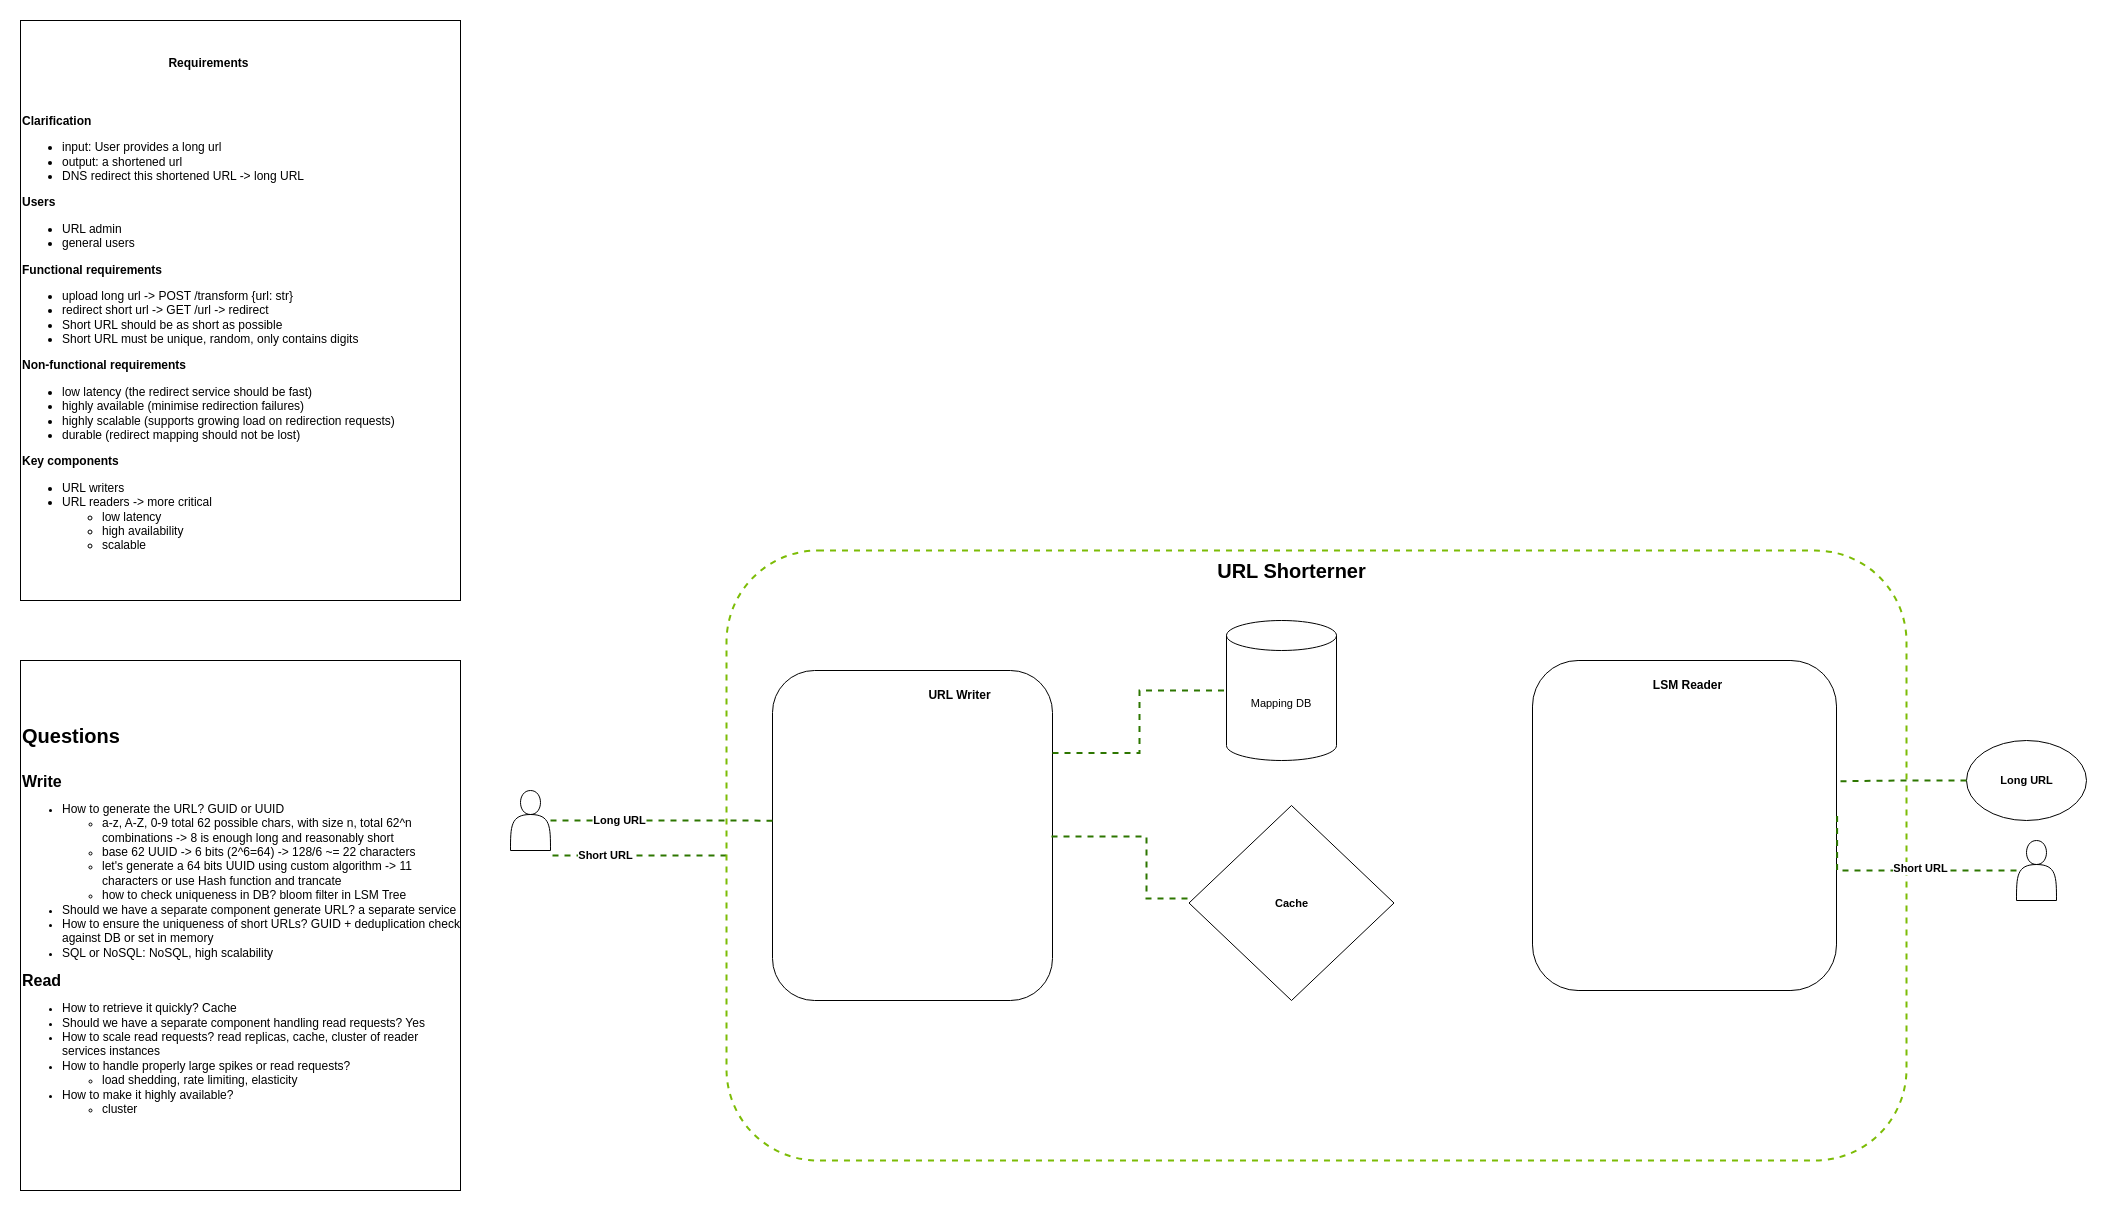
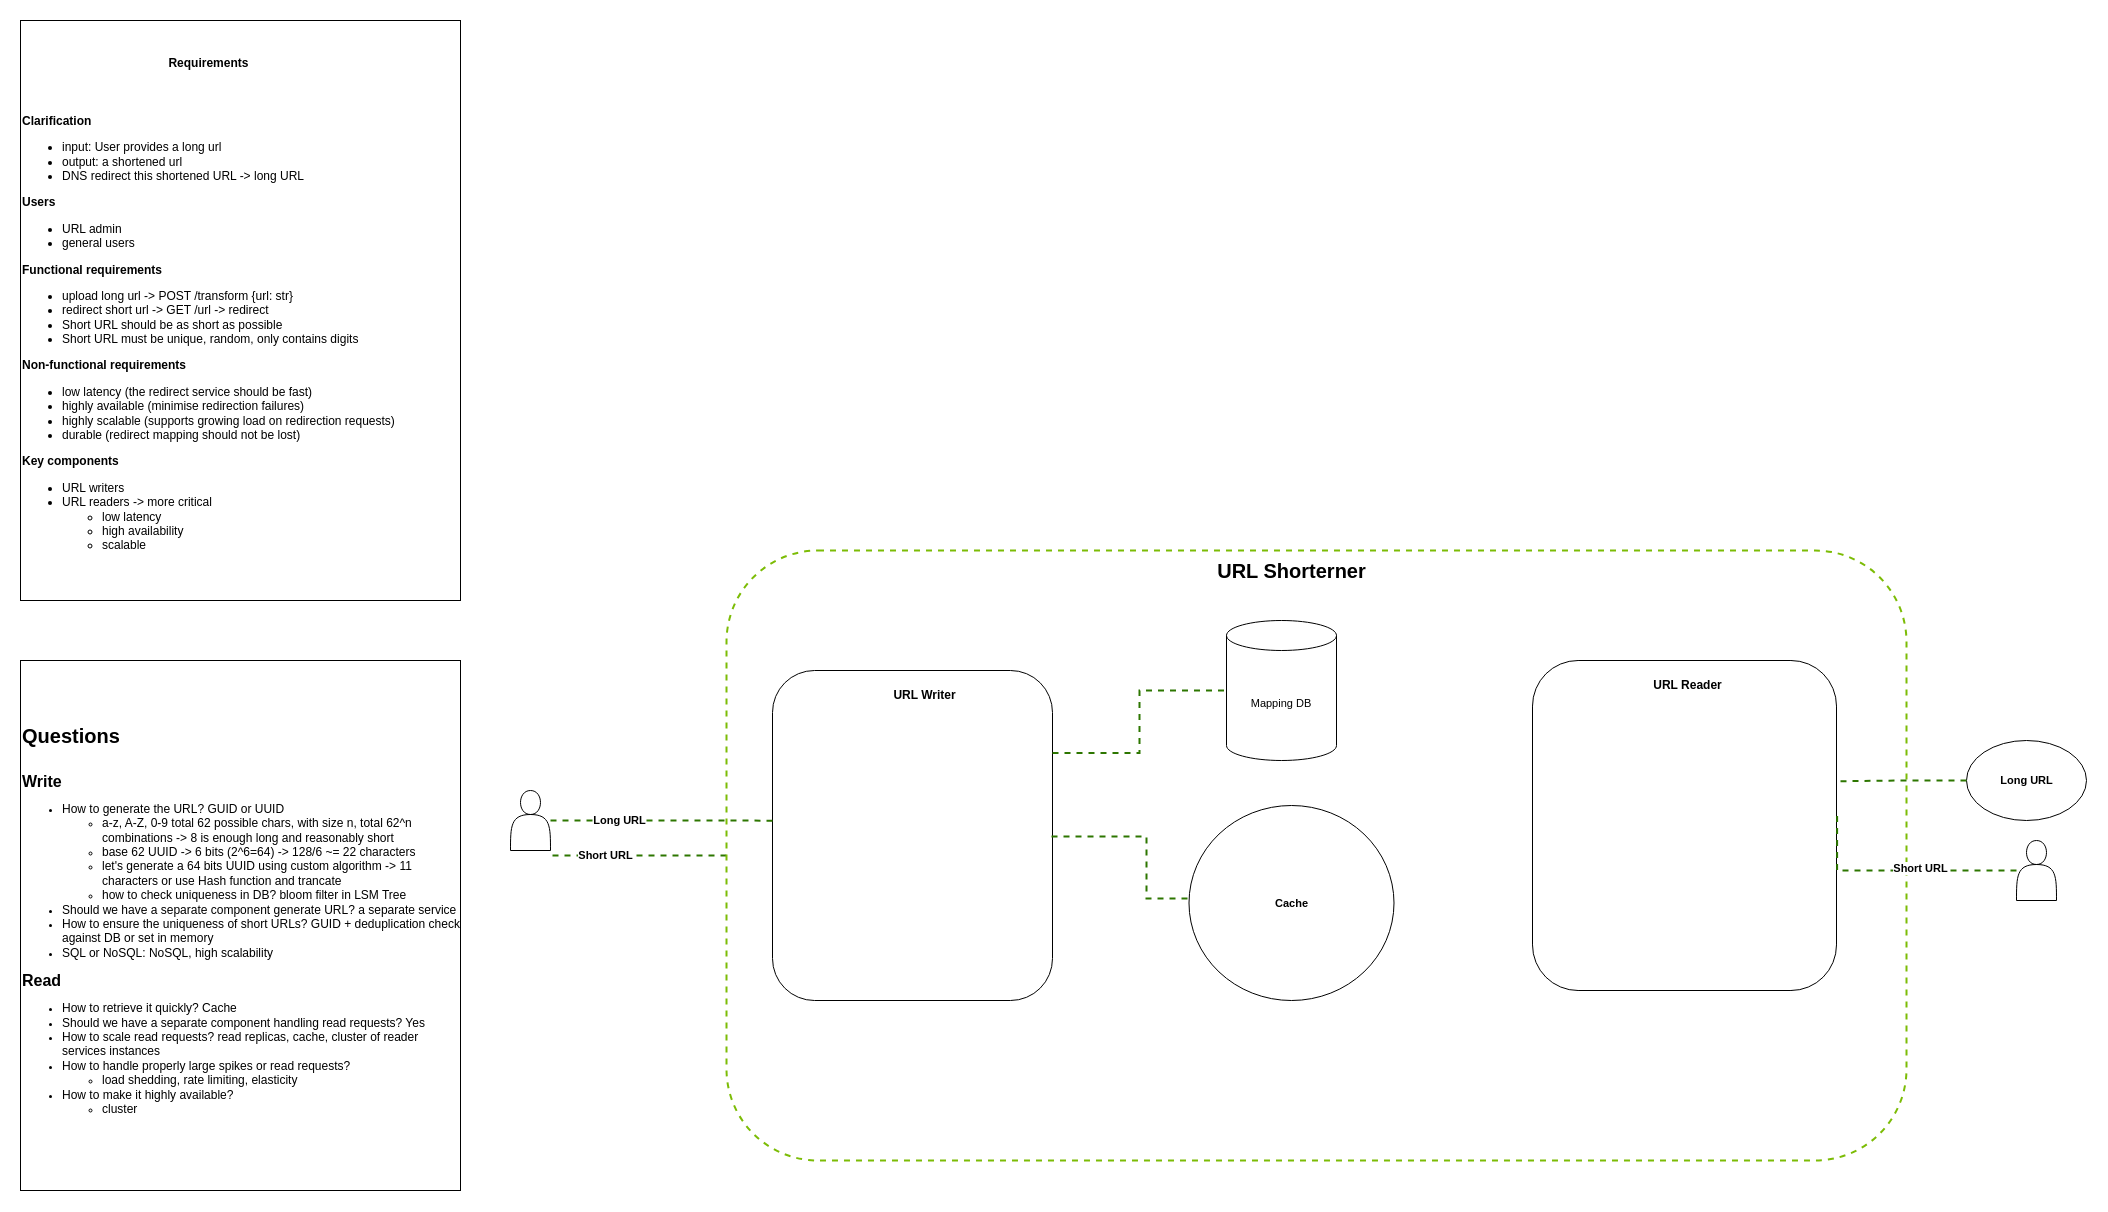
- <mxCell id="15" value="&lt;b&gt;LSM Reader&lt;/b&gt;" style="text;html=1;align=center;verticalAlign=middle;resizable=0;points=[];autosize=1;strokeColor=none;fillColor=none;" vertex="1" parent="13"><mxGeometry x="110" y="10" width="90" height="30" as="geometry" /></mxCell>
+ <mxCell id="15" value="&lt;b&gt;URL Reader&lt;/b&gt;" style="text;html=1;align=center;verticalAlign=middle;resizable=0;points=[];autosize=1;strokeColor=none;fillColor=none;" vertex="1" parent="13"><mxGeometry x="110" y="10" width="90" height="30" as="geometry" /></mxCell>
- <mxCell id="12" value="&lt;b&gt;URL Writer&lt;/b&gt;" style="text;html=1;align=center;verticalAlign=middle;resizable=0;points=[];autosize=1;strokeColor=none;fillColor=none;" vertex="1" parent="10"><mxGeometry x="142" y="10" width="90" height="30" as="geometry" /></mxCell>
+ <mxCell id="12" value="&lt;b&gt;URL Writer&lt;/b&gt;" style="text;html=1;align=center;verticalAlign=middle;resizable=0;points=[];autosize=1;strokeColor=none;fillColor=none;" vertex="1" parent="10"><mxGeometry x="107" y="10" width="90" height="30" as="geometry" /></mxCell>
- <mxCell id="17" value="&lt;b&gt;Cache&lt;/b&gt;" style="rhombus;whiteSpace=wrap;html=1;fontFamily=Helvetica;fontSize=11;fontColor=default;labelBackgroundColor=default;" vertex="1" parent="5"><mxGeometry x="462.5" y="255" width="205" height="195" as="geometry" /></mxCell>
+ <mxCell id="17" value="&lt;b&gt;Cache&lt;/b&gt;" style="ellipse;whiteSpace=wrap;html=1;fontFamily=Helvetica;fontSize=11;fontColor=default;labelBackgroundColor=default;" vertex="1" parent="5"><mxGeometry x="462.5" y="255" width="205" height="195" as="geometry" /></mxCell>
